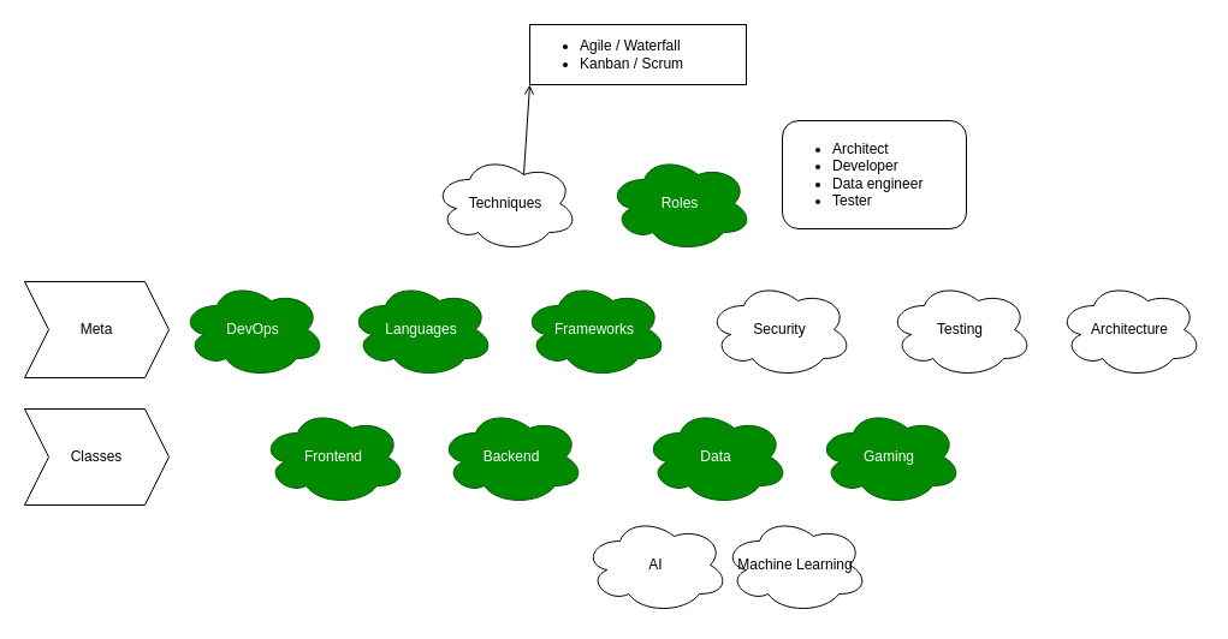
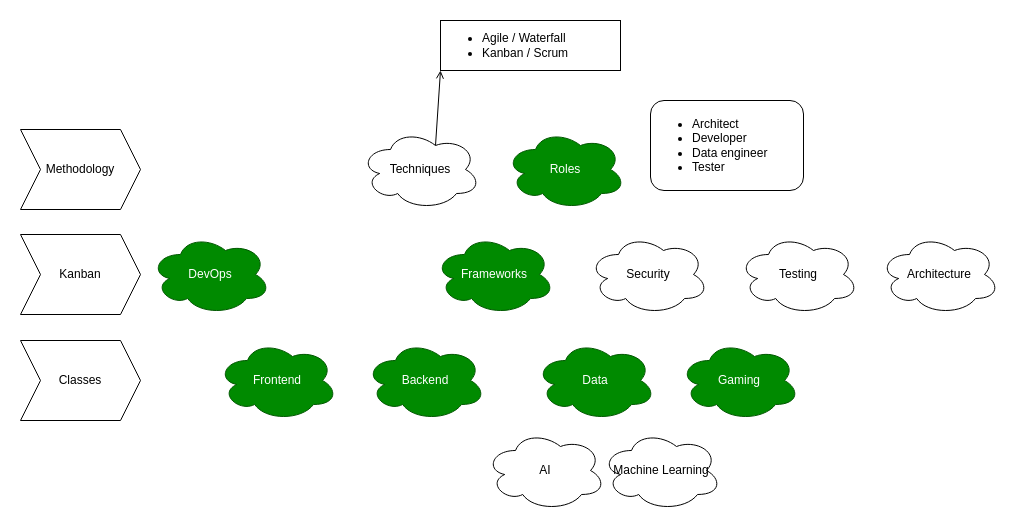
+ <mxCell id="17" value="Methodology" style="shape=step;perimeter=stepPerimeter;whiteSpace=wrap;html=1;fixedSize=1;" vertex="1" parent="1"><mxGeometry x="20" y="129" width="120" height="80" as="geometry" /></mxCell>
- <mxCell id="18" value="Meta" style="shape=step;perimeter=stepPerimeter;whiteSpace=wrap;html=1;fixedSize=1;" vertex="1" parent="1"><mxGeometry x="20" y="234" width="120" height="80" as="geometry" /></mxCell>
+ <mxCell id="18" value="Kanban" style="shape=step;perimeter=stepPerimeter;whiteSpace=wrap;html=1;fixedSize=1;" vertex="1" parent="1"><mxGeometry x="20" y="234" width="120" height="80" as="geometry" /></mxCell>
- <mxCell id="2" value="Languages" style="ellipse;shape=cloud;whiteSpace=wrap;html=1;fillColor=#008a00;fontColor=#ffffff;strokeColor=#005700;" vertex="1" parent="1"><mxGeometry x="290" y="234" width="120" height="80" as="geometry" /></mxCell>
